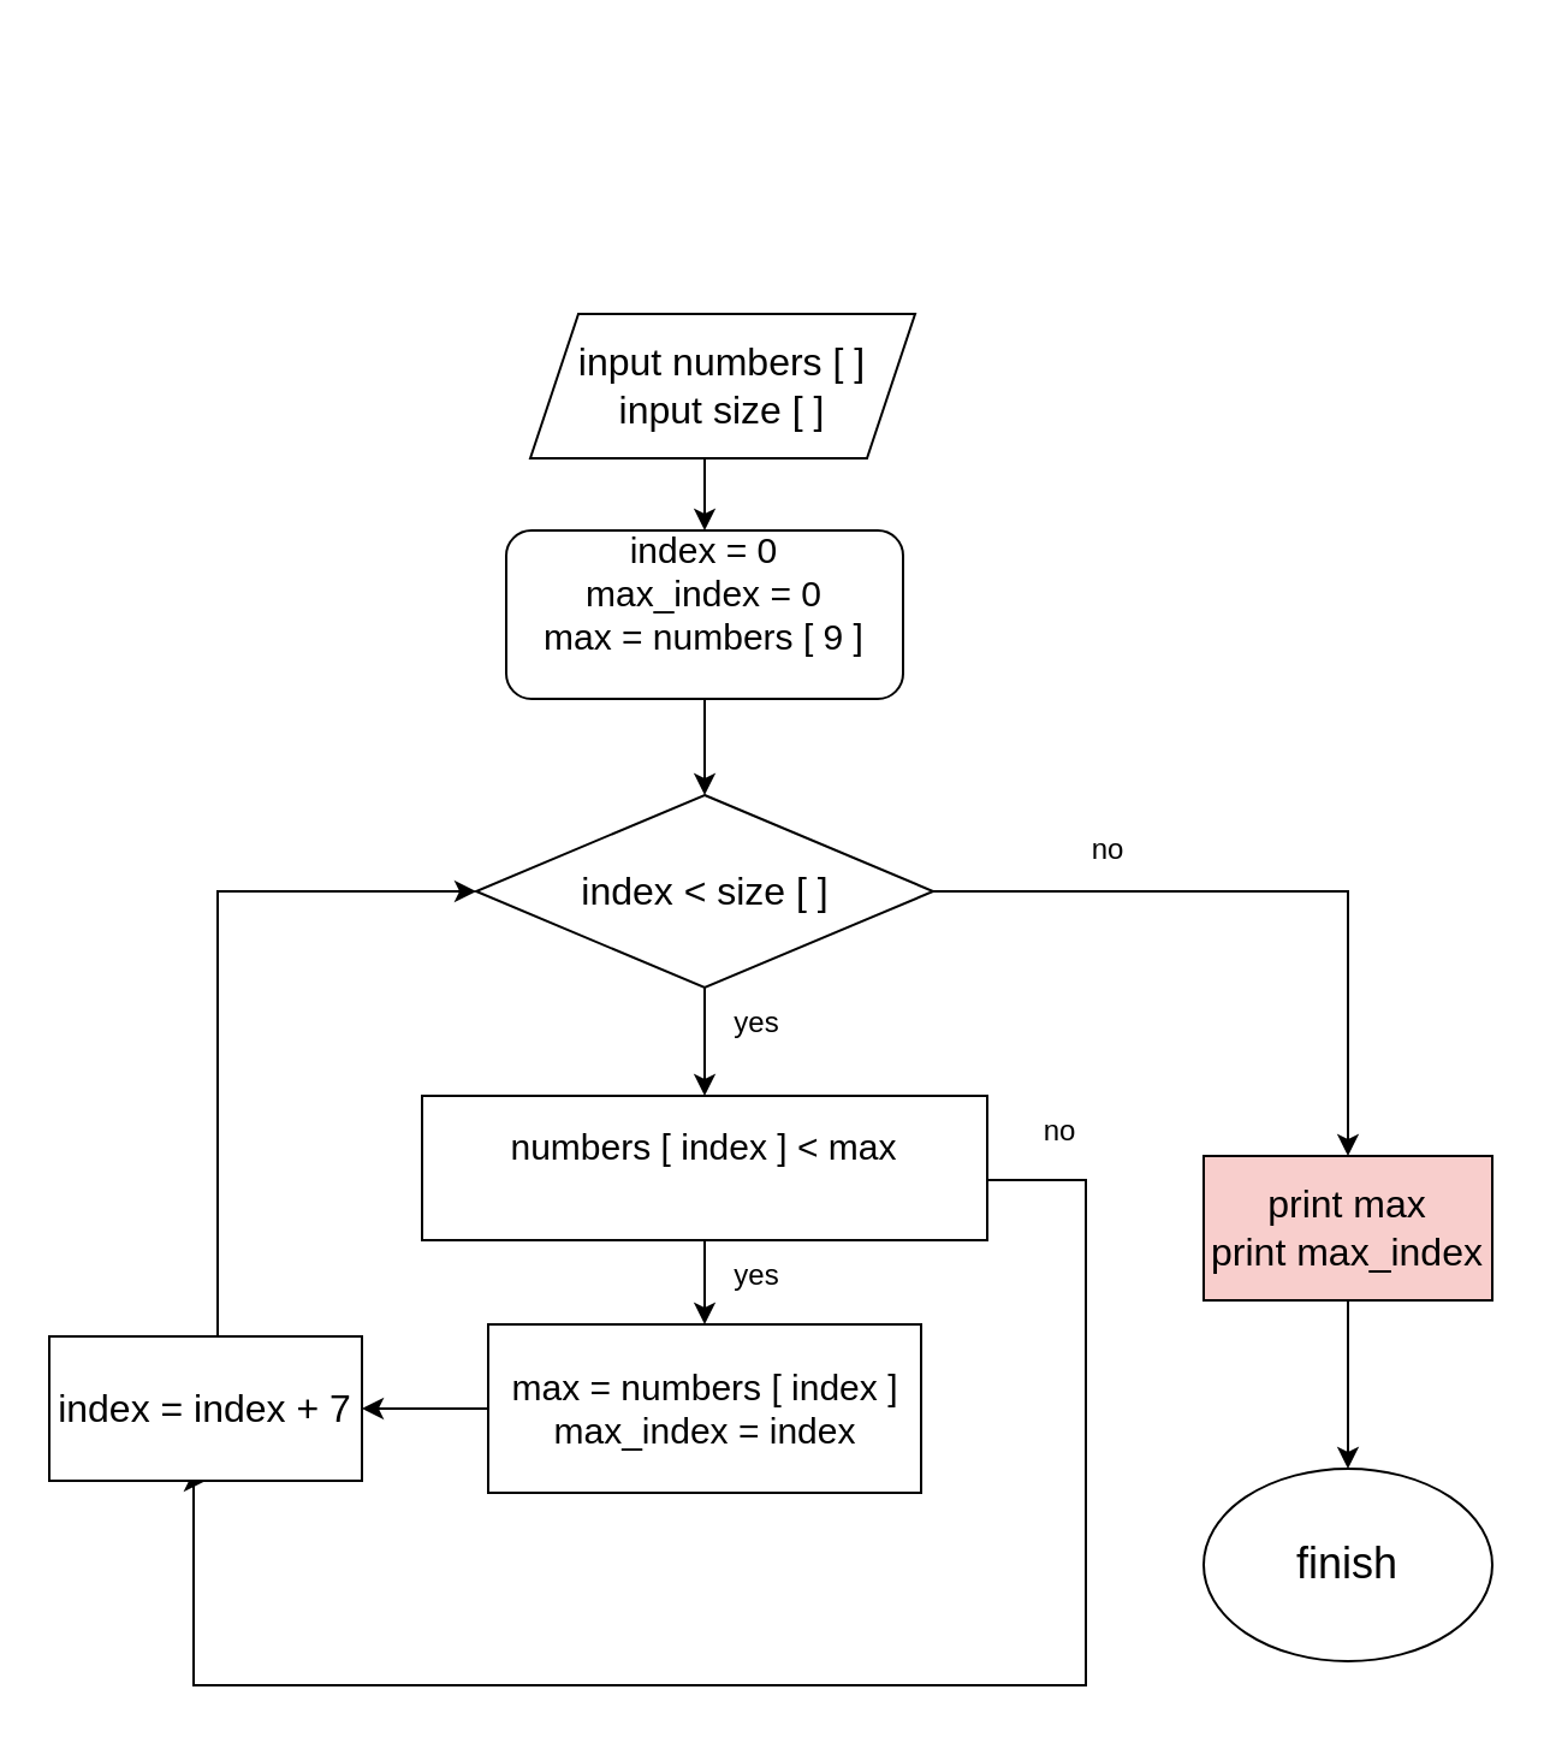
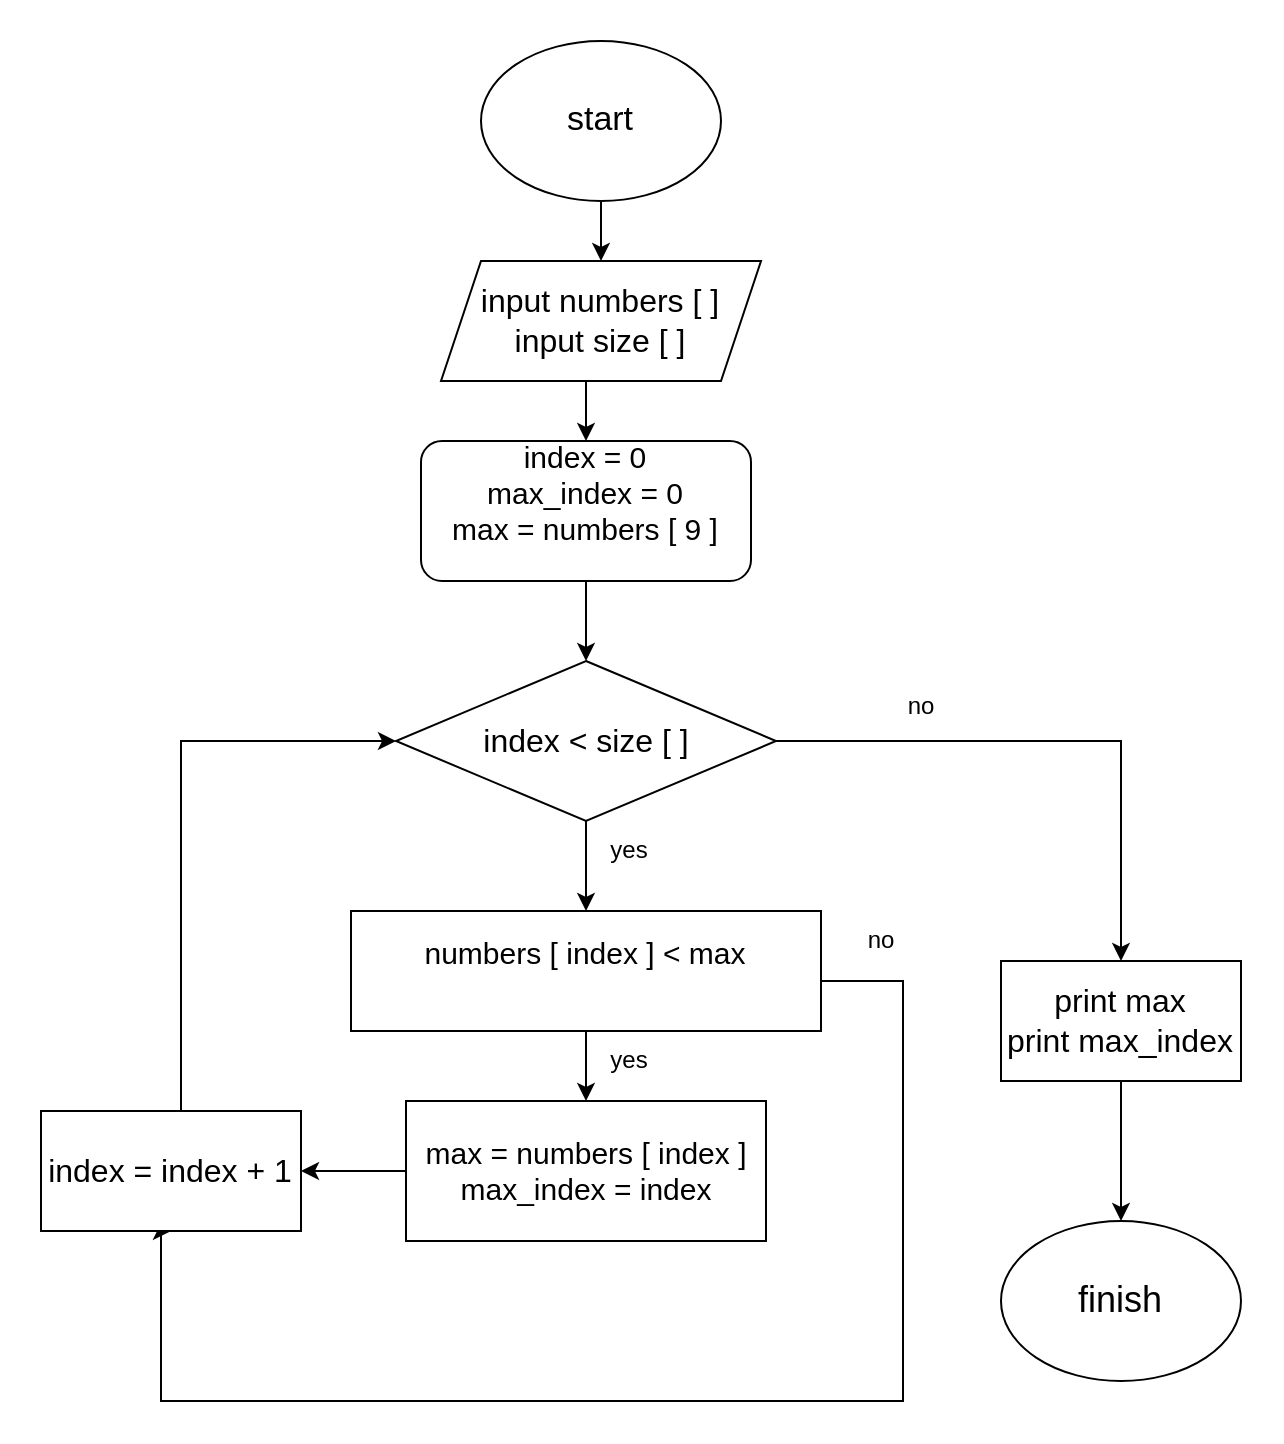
+ <mxCell id="3" value="&lt;font style=&quot;font-size: 17px;&quot;&gt;start&lt;/font&gt;" style="ellipse;whiteSpace=wrap;html=1;" vertex="1" parent="1"><mxGeometry x="240" y="20" width="120" height="80" as="geometry" /></mxCell>
+ <mxCell id="2" style="edgeStyle=orthogonalEdgeStyle;rounded=0;orthogonalLoop=1;jettySize=auto;html=1;" edge="1" parent="1" source="3" target="5"><mxGeometry relative="1" as="geometry"><mxPoint x="300" y="130" as="targetPoint" /></mxGeometry></mxCell>
- <mxCell id="20" value="&lt;font style=&quot;font-size: 16px;&quot;&gt;print max&lt;/font&gt;&lt;div style=&quot;font-size: 16px;&quot;&gt;&lt;font style=&quot;font-size: 16px;&quot;&gt;print max_index&lt;/font&gt;&lt;/div&gt;" style="rounded=0;whiteSpace=wrap;html=1;fillColor=#f8cecc;" vertex="1" parent="1"><mxGeometry x="500" y="480" width="120" height="60" as="geometry" /></mxCell>
+ <mxCell id="20" value="&lt;font style=&quot;font-size: 16px;&quot;&gt;print max&lt;/font&gt;&lt;div style=&quot;font-size: 16px;&quot;&gt;&lt;font style=&quot;font-size: 16px;&quot;&gt;print max_index&lt;/font&gt;&lt;/div&gt;" style="rounded=0;whiteSpace=wrap;html=1;" vertex="1" parent="1"><mxGeometry x="500" y="480" width="120" height="60" as="geometry" /></mxCell>
- <mxCell id="18" value="&lt;font style=&quot;font-size: 16px;&quot;&gt;index = index + 7&lt;/font&gt;" style="rounded=0;whiteSpace=wrap;html=1;" vertex="1" parent="1"><mxGeometry x="20" y="555" width="130" height="60" as="geometry" /></mxCell>
+ <mxCell id="18" value="&lt;font style=&quot;font-size: 16px;&quot;&gt;index = index + 1&lt;/font&gt;" style="rounded=0;whiteSpace=wrap;html=1;" vertex="1" parent="1"><mxGeometry x="20" y="555" width="130" height="60" as="geometry" /></mxCell>
